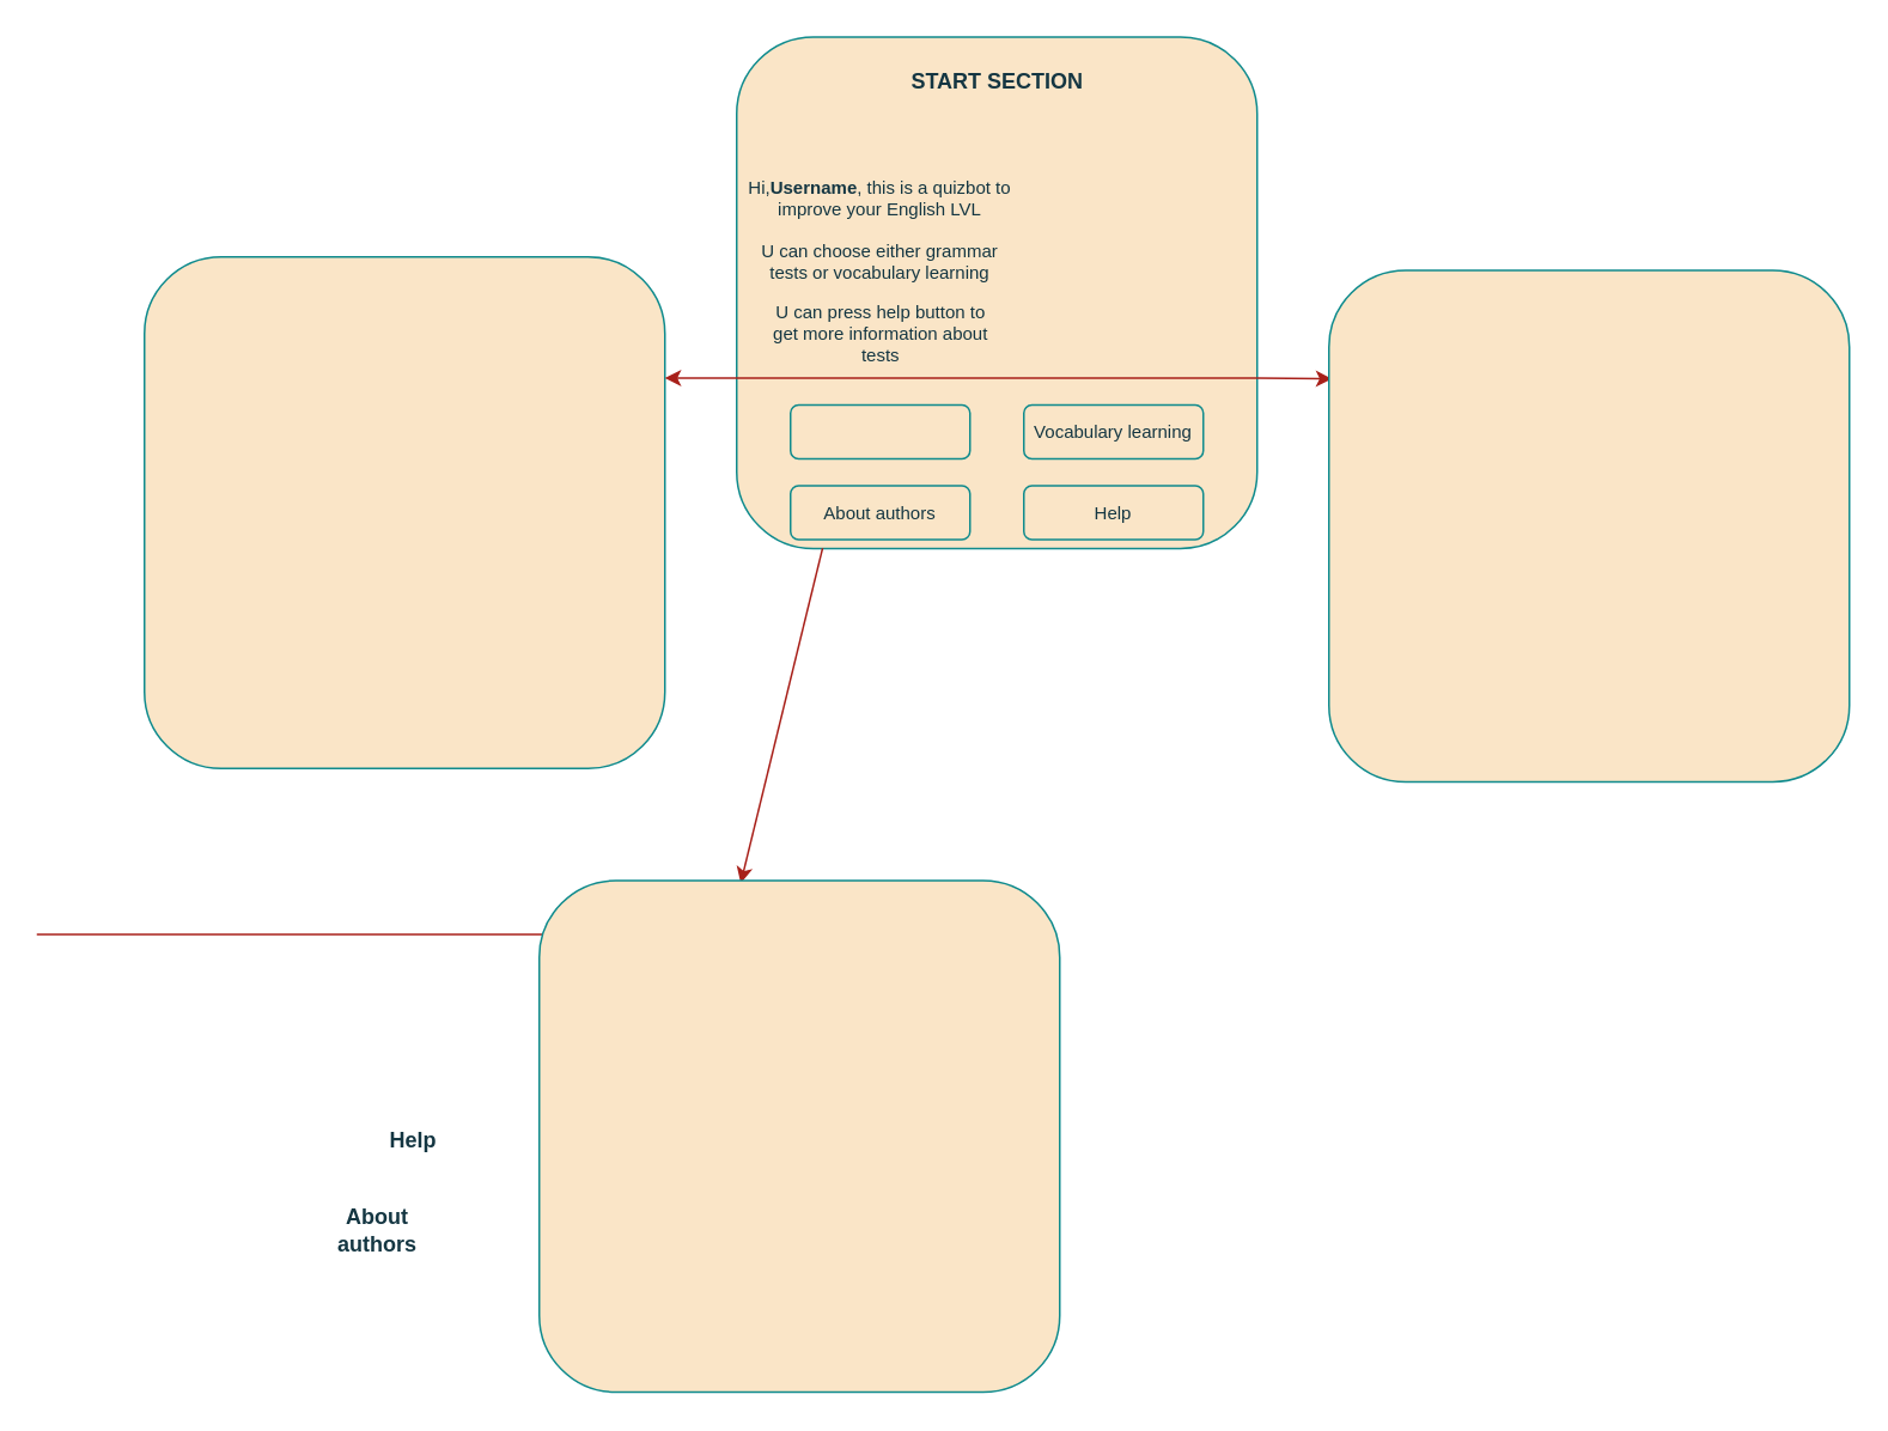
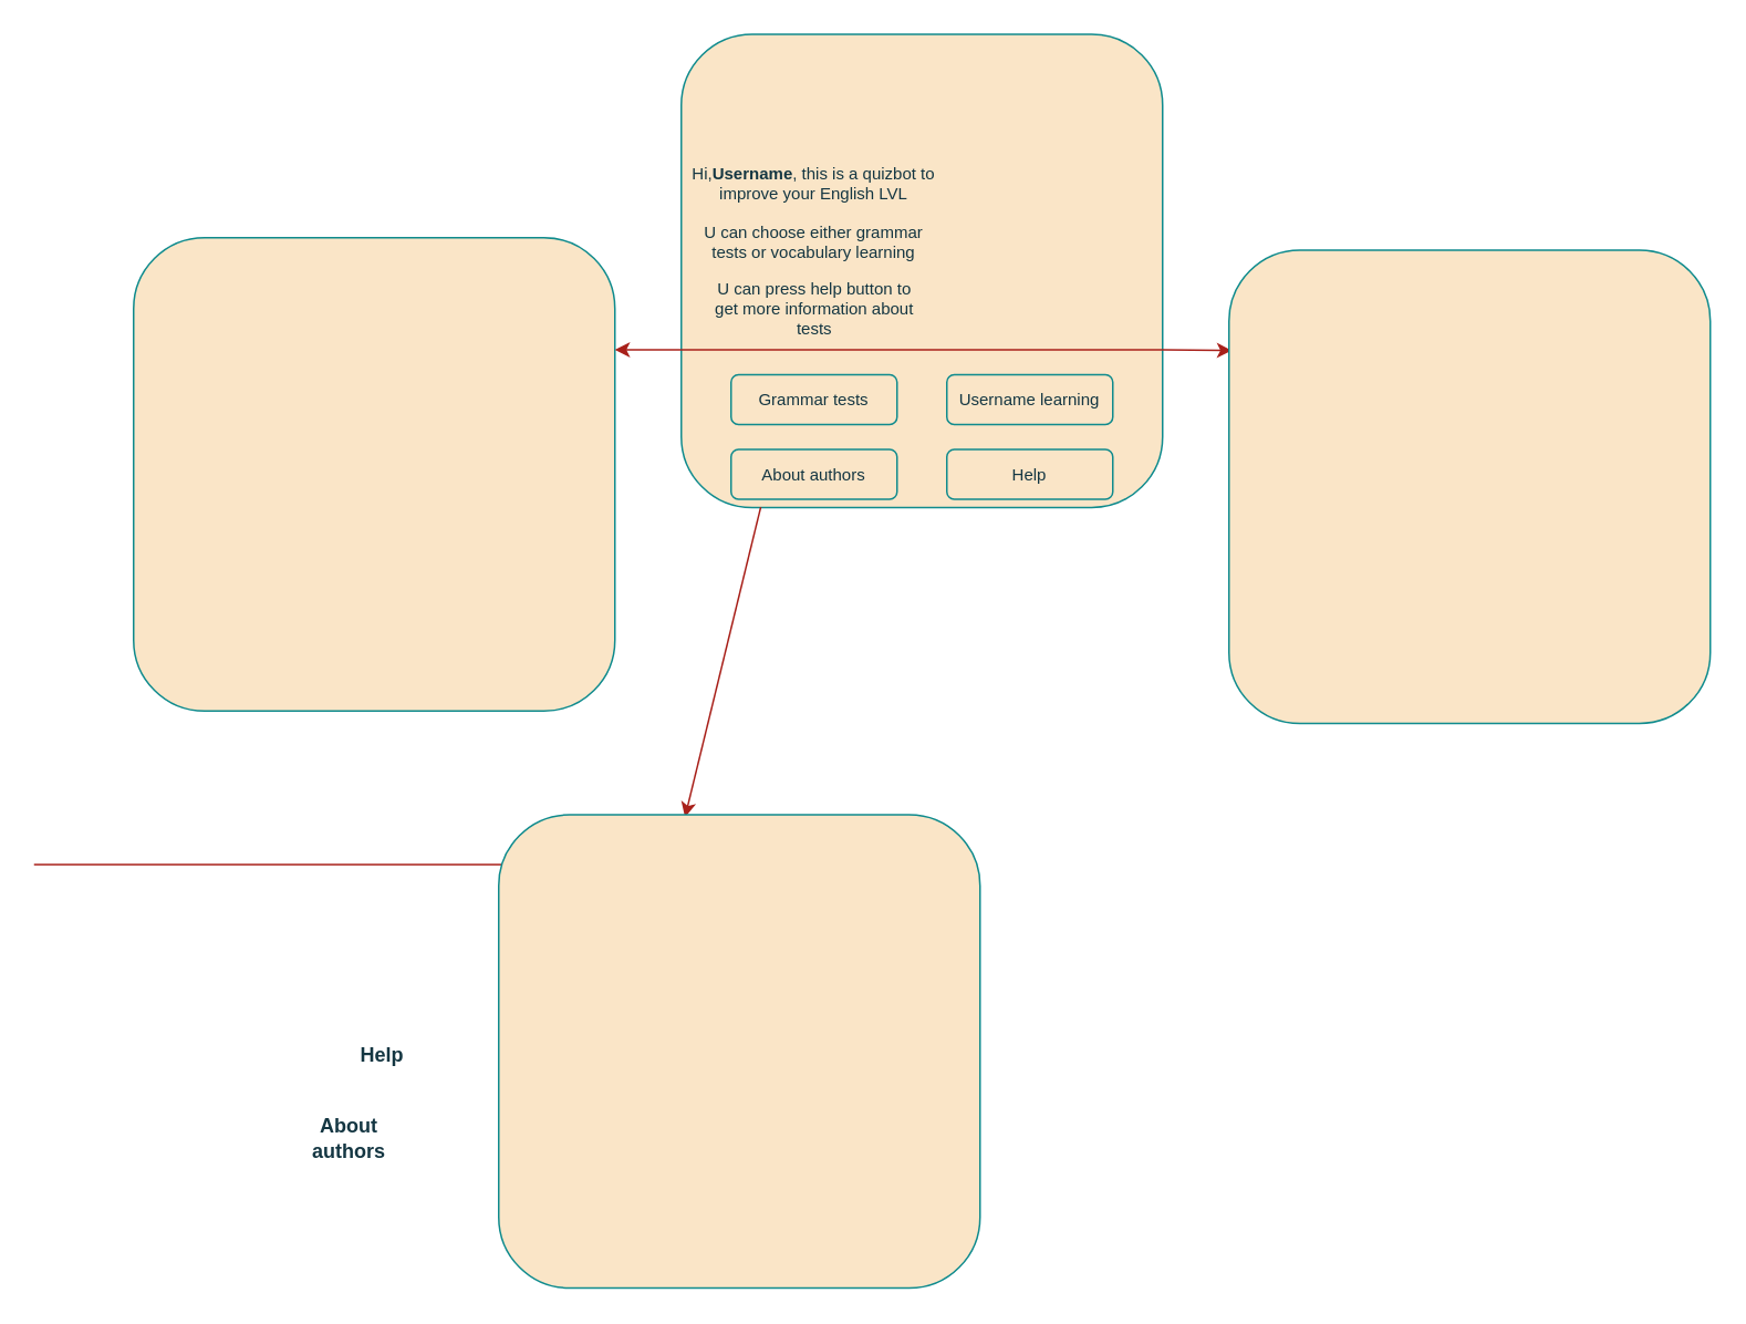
- <mxCell id="16" value="START SECTION" style="text;html=1;strokeColor=none;fillColor=none;align=center;verticalAlign=middle;whiteSpace=wrap;rounded=1;fontStyle=1;labelBackgroundColor=none;fontColor=#143642;" vertex="1" parent="1"><mxGeometry x="492.5" y="30" width="125" height="30" as="geometry" /></mxCell>
+ <mxCell id="14" value="Grammar tests" style="text;html=1;strokeColor=none;fillColor=none;align=center;verticalAlign=middle;whiteSpace=wrap;rounded=1;fontSize=10;labelBackgroundColor=none;fontColor=#143642;" vertex="1" parent="1"><mxGeometry x="440" y="225" width="100" height="30" as="geometry" /></mxCell>
- <mxCell id="15" value="Vocabulary learning" style="text;html=1;strokeColor=none;fillColor=none;align=center;verticalAlign=middle;whiteSpace=wrap;rounded=1;fontSize=10;labelBackgroundColor=none;fontColor=#143642;" vertex="1" parent="1"><mxGeometry x="570" y="225" width="100" height="30" as="geometry" /></mxCell>
+ <mxCell id="15" value="Username learning" style="text;html=1;strokeColor=none;fillColor=none;align=center;verticalAlign=middle;whiteSpace=wrap;rounded=1;fontSize=10;labelBackgroundColor=none;fontColor=#143642;" vertex="1" parent="1"><mxGeometry x="570" y="225" width="100" height="30" as="geometry" /></mxCell>
